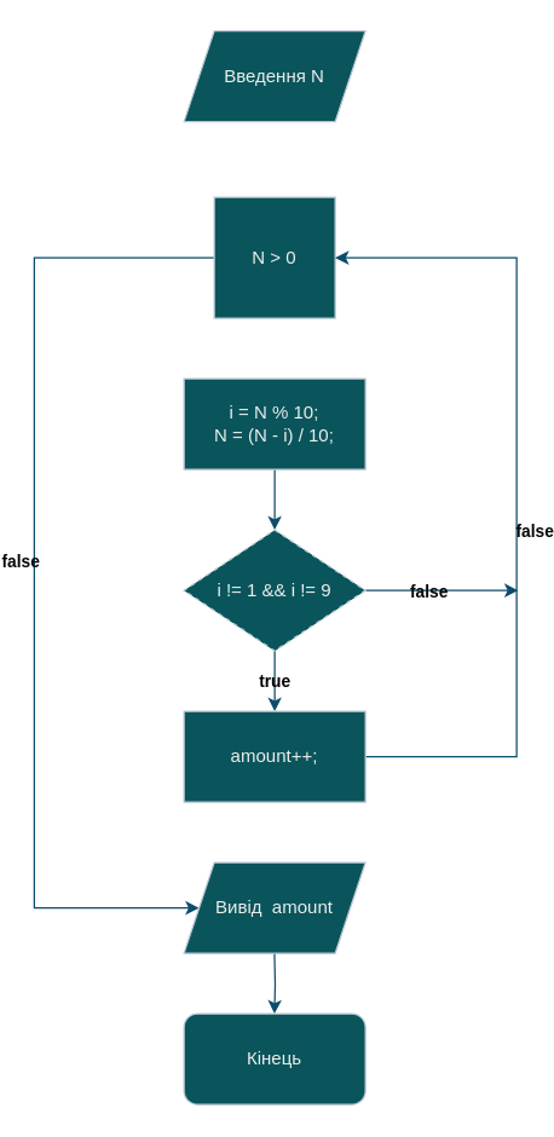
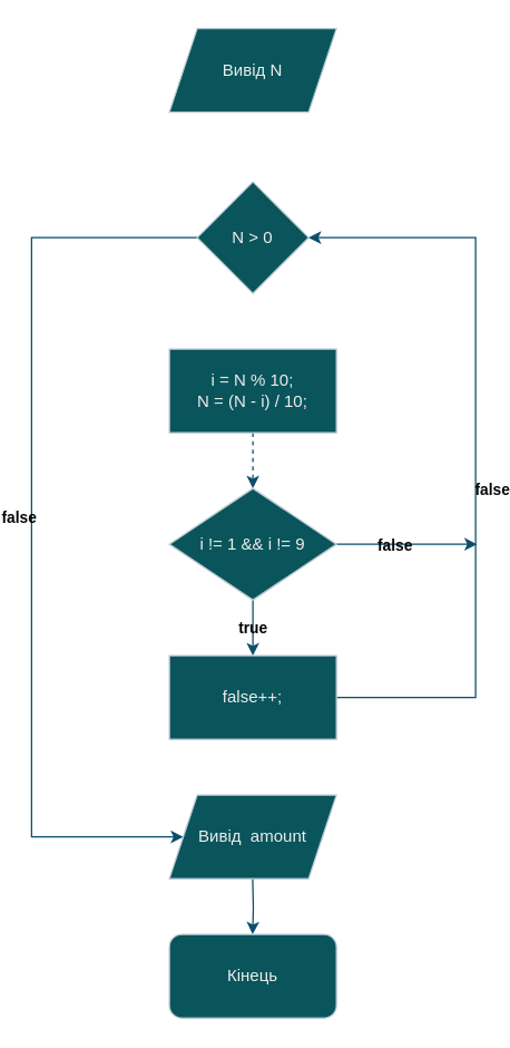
- <mxCell id="2" value="Введення N" style="shape=parallelogram;perimeter=parallelogramPerimeter;whiteSpace=wrap;html=1;fixedSize=1;labelBackgroundColor=none;fillColor=#09555B;strokeColor=#BAC8D3;fontColor=#EEEEEE;" parent="1" vertex="1"><mxGeometry x="119" y="20" width="120" height="60" as="geometry" /></mxCell>
+ <mxCell id="2" value="Вивід N" style="shape=parallelogram;perimeter=parallelogramPerimeter;whiteSpace=wrap;html=1;fixedSize=1;labelBackgroundColor=none;fillColor=#09555B;strokeColor=#BAC8D3;fontColor=#EEEEEE;" parent="1" vertex="1"><mxGeometry x="119" y="20" width="120" height="60" as="geometry" /></mxCell>
- <mxCell id="5" value="N &amp;gt; 0" style="whiteSpace=wrap;html=1;labelBackgroundColor=none;fillColor=#09555B;strokeColor=#BAC8D3;fontColor=#EEEEEE;rounded=0;" parent="1" vertex="1"><mxGeometry x="139" y="130" width="80" height="80" as="geometry" /></mxCell>
+ <mxCell id="5" value="N &amp;gt; 0" style="rhombus;whiteSpace=wrap;html=1;labelBackgroundColor=none;fillColor=#09555B;strokeColor=#BAC8D3;fontColor=#EEEEEE;" parent="1" vertex="1"><mxGeometry x="139" y="130" width="80" height="80" as="geometry" /></mxCell>
- <mxCell id="6" style="edgeStyle=orthogonalEdgeStyle;rounded=0;orthogonalLoop=1;jettySize=auto;html=1;labelBackgroundColor=none;fontColor=default;strokeColor=#0B4D6A;" parent="1" source="7" target="10" edge="1"><mxGeometry relative="1" as="geometry" /></mxCell>
+ <mxCell id="6" style="edgeStyle=orthogonalEdgeStyle;rounded=0;orthogonalLoop=1;jettySize=auto;html=1;labelBackgroundColor=none;fontColor=default;strokeColor=#0B4D6A;dashed=1;" parent="1" source="7" target="10" edge="1"><mxGeometry relative="1" as="geometry" /></mxCell>
- <mxCell id="10" value="i != 1 &amp;amp;&amp;amp; i != 9" style="rhombus;whiteSpace=wrap;html=1;labelBackgroundColor=none;fillColor=#09555B;strokeColor=#BAC8D3;fontColor=#EEEEEE;dashed=1;" parent="1" vertex="1"><mxGeometry x="119" y="350" width="120" height="80" as="geometry" /></mxCell>
+ <mxCell id="10" value="i != 1 &amp;amp;&amp;amp; i != 9" style="rhombus;whiteSpace=wrap;html=1;labelBackgroundColor=none;fillColor=#09555B;strokeColor=#BAC8D3;fontColor=#EEEEEE;" parent="1" vertex="1"><mxGeometry x="119" y="350" width="120" height="80" as="geometry" /></mxCell>
- <mxCell id="13" value="amount&lt;span style=&quot;background-color: initial;&quot;&gt;++;&lt;/span&gt;" style="rounded=0;whiteSpace=wrap;html=1;labelBackgroundColor=none;fillColor=#09555B;strokeColor=#BAC8D3;fontColor=#EEEEEE;" parent="1" vertex="1"><mxGeometry x="119" y="470" width="120" height="60" as="geometry" /></mxCell>
+ <mxCell id="13" value="false&lt;span style=&quot;background-color: initial;&quot;&gt;++;&lt;/span&gt;" style="rounded=0;whiteSpace=wrap;html=1;labelBackgroundColor=none;fillColor=#09555B;strokeColor=#BAC8D3;fontColor=#EEEEEE;" parent="1" vertex="1"><mxGeometry x="119" y="470" width="120" height="60" as="geometry" /></mxCell>
